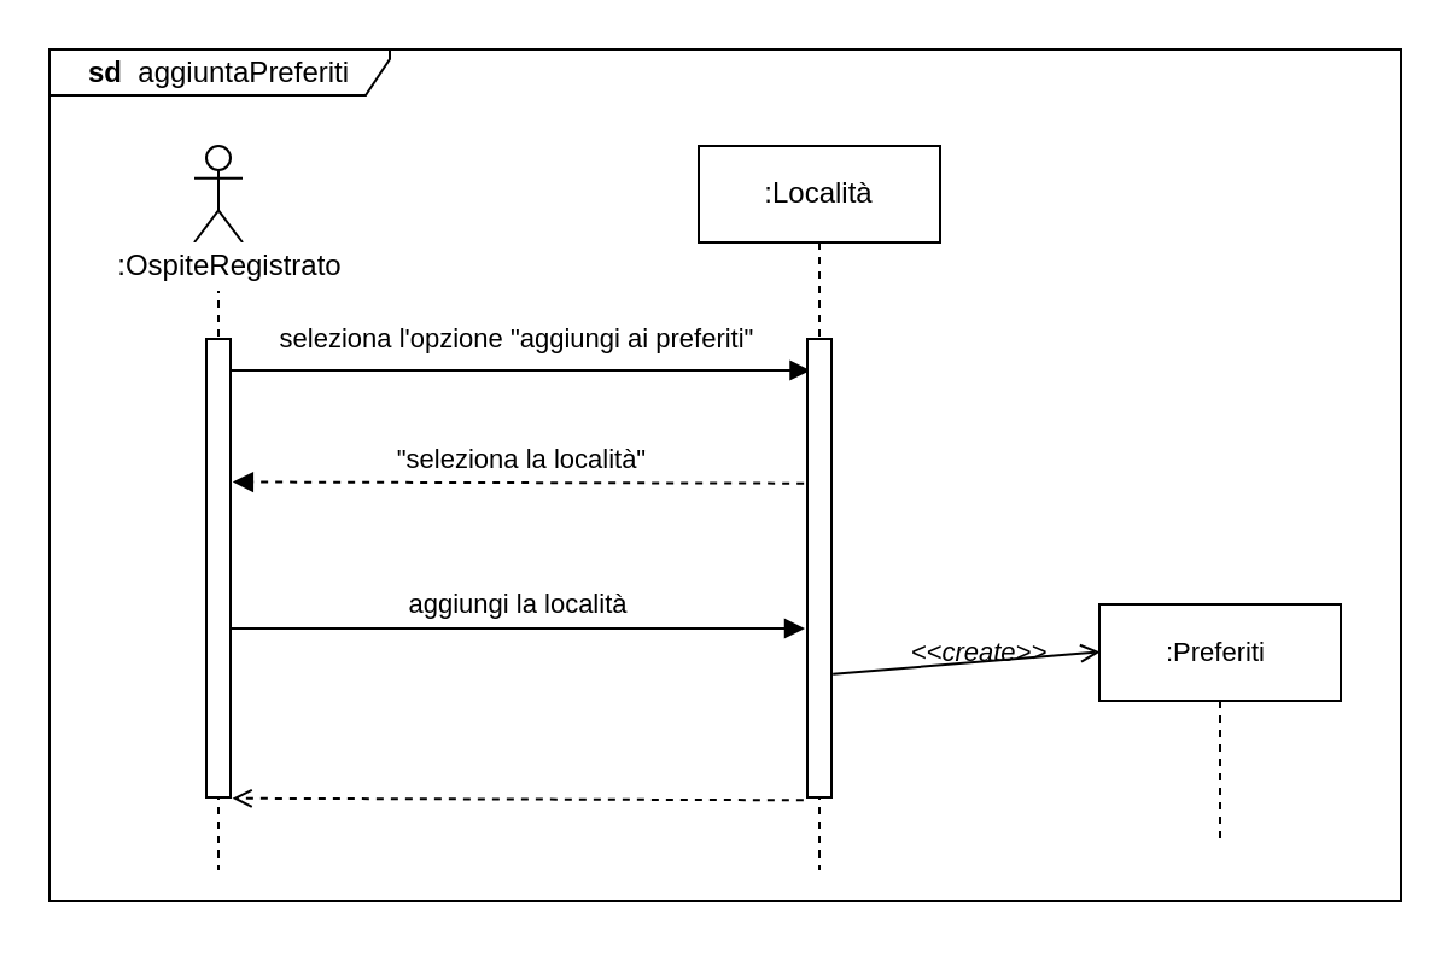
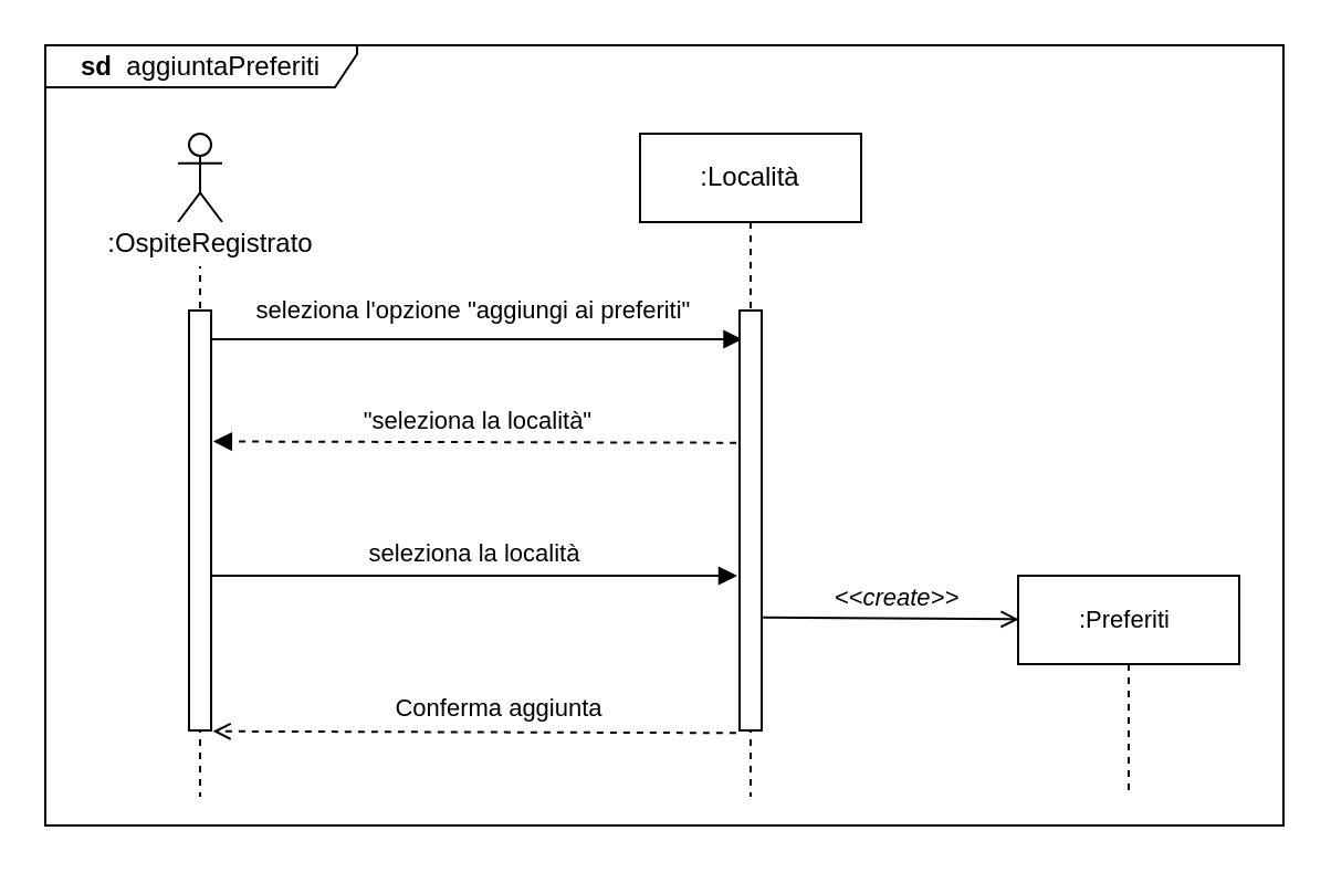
- <mxCell id="18" value="&lt;font style=&quot;font-size: 11px&quot;&gt;aggiungi la località&lt;/font&gt;" style="text;html=1;strokeColor=none;fillColor=none;align=center;verticalAlign=middle;whiteSpace=wrap;rounded=0;" parent="1" vertex="1"><mxGeometry x="109.88" y="240" width="208.75" height="20" as="geometry" /></mxCell>
+ <mxCell id="18" value="&lt;font style=&quot;font-size: 11px&quot;&gt;seleziona la località&lt;/font&gt;" style="text;html=1;strokeColor=none;fillColor=none;align=center;verticalAlign=middle;whiteSpace=wrap;rounded=0;" parent="1" vertex="1"><mxGeometry x="109.88" y="240" width="208.75" height="20" as="geometry" /></mxCell>
- <mxCell id="10" value="&lt;font style=&quot;font-size: 11px&quot;&gt;:Preferiti&amp;nbsp;&lt;/font&gt;" style="shape=umlLifeline;perimeter=lifelinePerimeter;whiteSpace=wrap;html=1;container=1;collapsible=0;recursiveResize=0;outlineConnect=0;" parent="1" vertex="1"><mxGeometry x="455" y="250" width="100" height="100" as="geometry" /></mxCell>
+ <mxCell id="10" value="&lt;font style=&quot;font-size: 11px&quot;&gt;:Preferiti&amp;nbsp;&lt;/font&gt;" style="shape=umlLifeline;perimeter=lifelinePerimeter;whiteSpace=wrap;html=1;container=1;collapsible=0;recursiveResize=0;outlineConnect=0;" parent="1" vertex="1"><mxGeometry x="460" y="260" width="100" height="100" as="geometry" /></mxCell>
+ <mxCell id="12" value="&lt;span style=&quot;line-height: 107%&quot;&gt;&lt;font style=&quot;font-size: 11px&quot;&gt;Conferma aggiunta&lt;/font&gt;&lt;/span&gt;" style="text;html=1;align=center;verticalAlign=middle;resizable=0;points=[];autosize=1;" parent="1" vertex="1"><mxGeometry x="170" y="310" width="110" height="20" as="geometry" /></mxCell>
